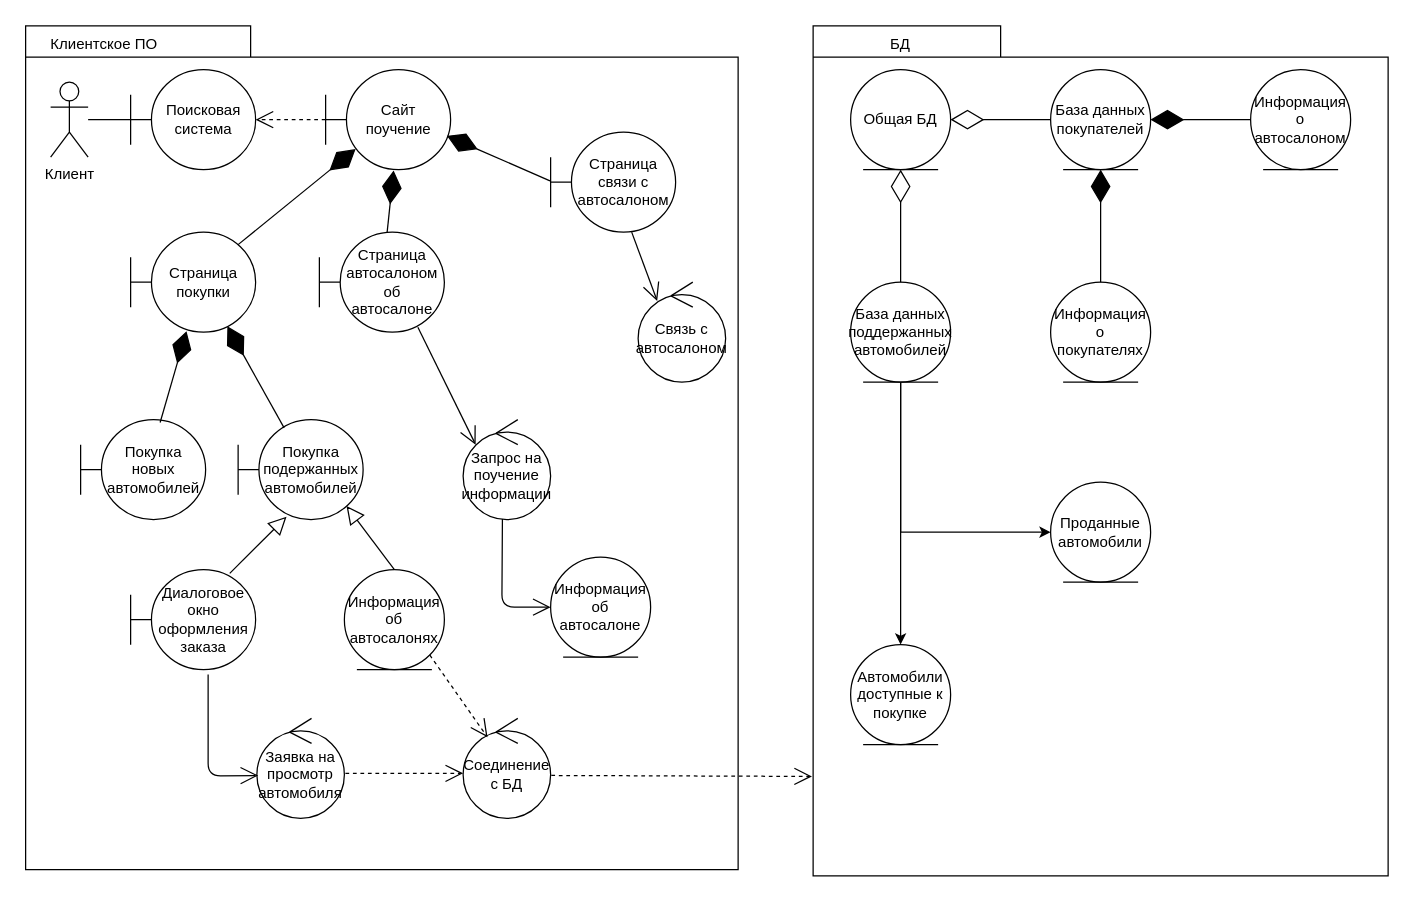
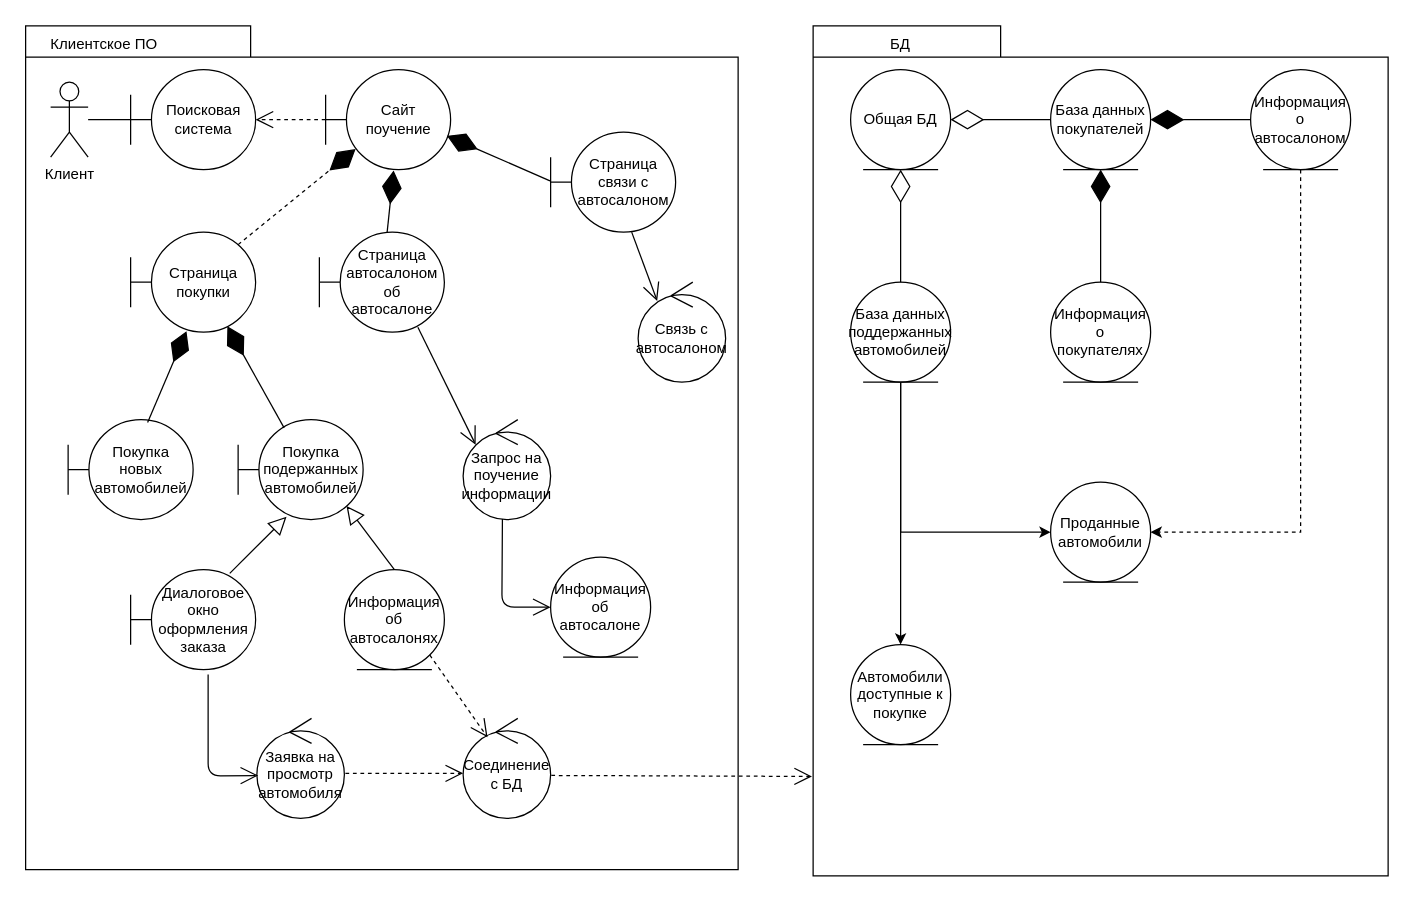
- <mxCell id="36" value="" style="endArrow=diamondThin;endFill=1;endSize=24;html=1;exitX=0.86;exitY=0.125;exitDx=0;exitDy=0;exitPerimeter=0;entryX=0.24;entryY=0.795;entryDx=0;entryDy=0;entryPerimeter=0;" edge="1" parent="1" source="8" target="7"><mxGeometry width="160" relative="1" as="geometry"><mxPoint x="319.215" y="195" as="sourcePoint" /><mxPoint x="324.4" y="145.8" as="targetPoint" /></mxGeometry></mxCell>
+ <mxCell id="36" value="" style="endArrow=diamondThin;endFill=1;endSize=24;html=1;exitX=0.86;exitY=0.125;exitDx=0;exitDy=0;exitPerimeter=0;entryX=0.24;entryY=0.795;entryDx=0;entryDy=0;entryPerimeter=0;dashed=1;" edge="1" parent="1" source="8" target="7"><mxGeometry width="160" relative="1" as="geometry"><mxPoint x="319.215" y="195" as="sourcePoint" /><mxPoint x="324.4" y="145.8" as="targetPoint" /></mxGeometry></mxCell>
+ <mxCell id="22" style="edgeStyle=orthogonalEdgeStyle;rounded=0;orthogonalLoop=1;jettySize=auto;html=1;exitX=0.5;exitY=1;exitDx=0;exitDy=0;entryX=1;entryY=0.5;entryDx=0;entryDy=0;dashed=1;" edge="1" parent="1" source="23" target="28"><mxGeometry relative="1" as="geometry" /></mxCell>
- <mxCell id="11" value="Покупка новых автомобилей" style="shape=umlBoundary;whiteSpace=wrap;html=1;" vertex="1" parent="1"><mxGeometry x="64" y="335" width="100" height="80" as="geometry" /></mxCell>
+ <mxCell id="11" value="Покупка новых автомобилей" style="shape=umlBoundary;whiteSpace=wrap;html=1;" vertex="1" parent="1"><mxGeometry x="54" y="335" width="100" height="80" as="geometry" /></mxCell>
